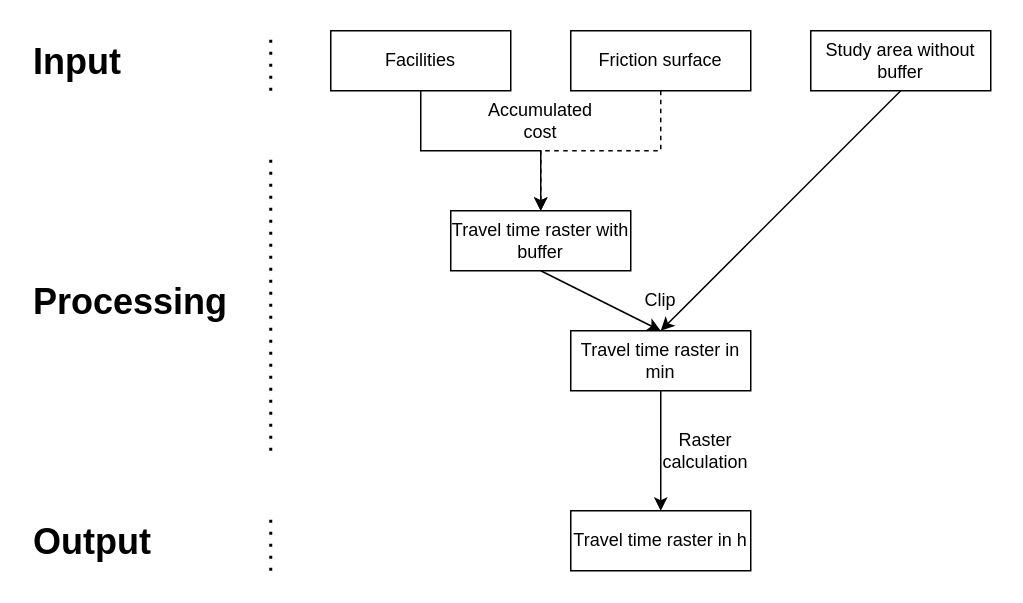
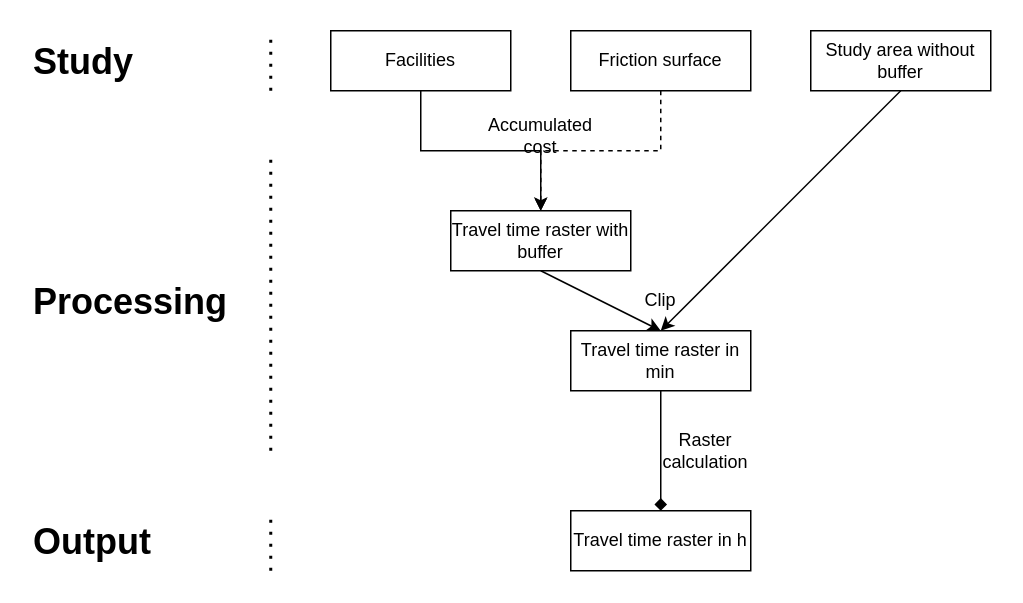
- <mxCell id="4" value="&lt;h1 style=&quot;margin-top: 0px;&quot;&gt;Input&lt;/h1&gt;" style="text;html=1;whiteSpace=wrap;overflow=hidden;rounded=0;" parent="1" vertex="1"><mxGeometry x="20" y="20" width="70" height="40" as="geometry" /></mxCell>
+ <mxCell id="4" value="&lt;h1 style=&quot;margin-top: 0px;&quot;&gt;Study&lt;/h1&gt;" style="text;html=1;whiteSpace=wrap;overflow=hidden;rounded=0;" parent="1" vertex="1"><mxGeometry x="20" y="20" width="70" height="40" as="geometry" /></mxCell>
- <mxCell id="13" value="Accumulated cost" style="text;html=1;align=center;verticalAlign=middle;whiteSpace=wrap;rounded=0;" parent="1" vertex="1"><mxGeometry x="330" y="60" width="60" height="40" as="geometry" /></mxCell>
+ <mxCell id="13" value="Accumulated cost" style="text;html=1;align=center;verticalAlign=middle;whiteSpace=wrap;rounded=0;" parent="1" vertex="1"><mxGeometry x="330" y="70" width="60" height="40" as="geometry" /></mxCell>
- <mxCell id="2" style="edgeStyle=orthogonalEdgeStyle;rounded=0;orthogonalLoop=1;jettySize=auto;html=1;" parent="1" source="3" target="12" edge="1"><mxGeometry relative="1" as="geometry" /></mxCell>
+ <mxCell id="2" style="edgeStyle=orthogonalEdgeStyle;rounded=0;orthogonalLoop=1;jettySize=auto;html=1;endArrow=open;" parent="1" source="3" target="12" edge="1"><mxGeometry relative="1" as="geometry" /></mxCell>
- <mxCell id="19" value="" style="endArrow=classic;html=1;rounded=0;exitX=0.5;exitY=1;exitDx=0;exitDy=0;entryX=0.5;entryY=0;entryDx=0;entryDy=0;" edge="1" parent="1" source="14" target="20"><mxGeometry width="50" height="50" relative="1" as="geometry"><mxPoint x="320" y="360" as="sourcePoint" /><mxPoint x="370" y="310" as="targetPoint" /></mxGeometry></mxCell>
+ <mxCell id="19" value="" style="endArrow=diamond;html=1;rounded=0;exitX=0.5;exitY=1;exitDx=0;exitDy=0;entryX=0.5;entryY=0;entryDx=0;entryDy=0;" edge="1" parent="1" source="14" target="20"><mxGeometry width="50" height="50" relative="1" as="geometry"><mxPoint x="320" y="360" as="sourcePoint" /><mxPoint x="370" y="310" as="targetPoint" /></mxGeometry></mxCell>
